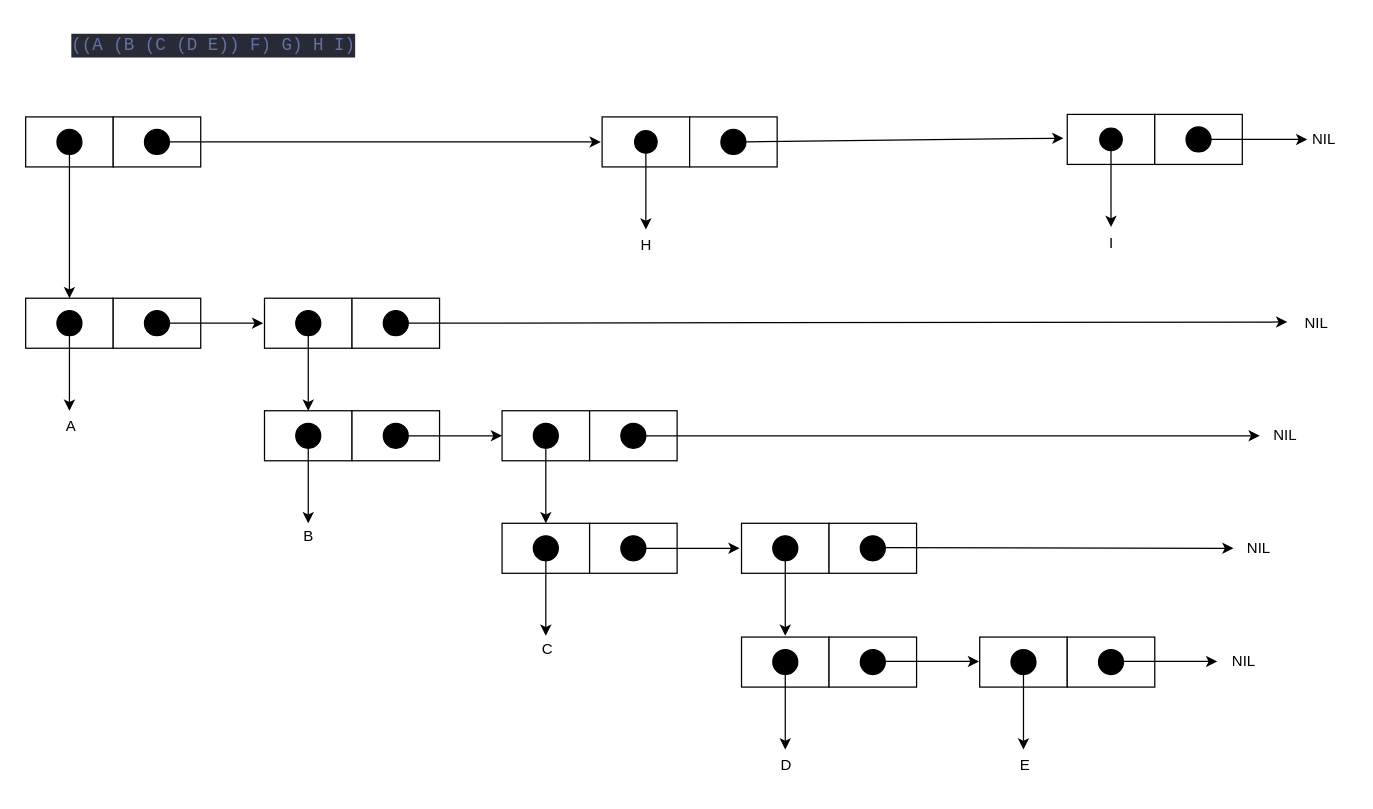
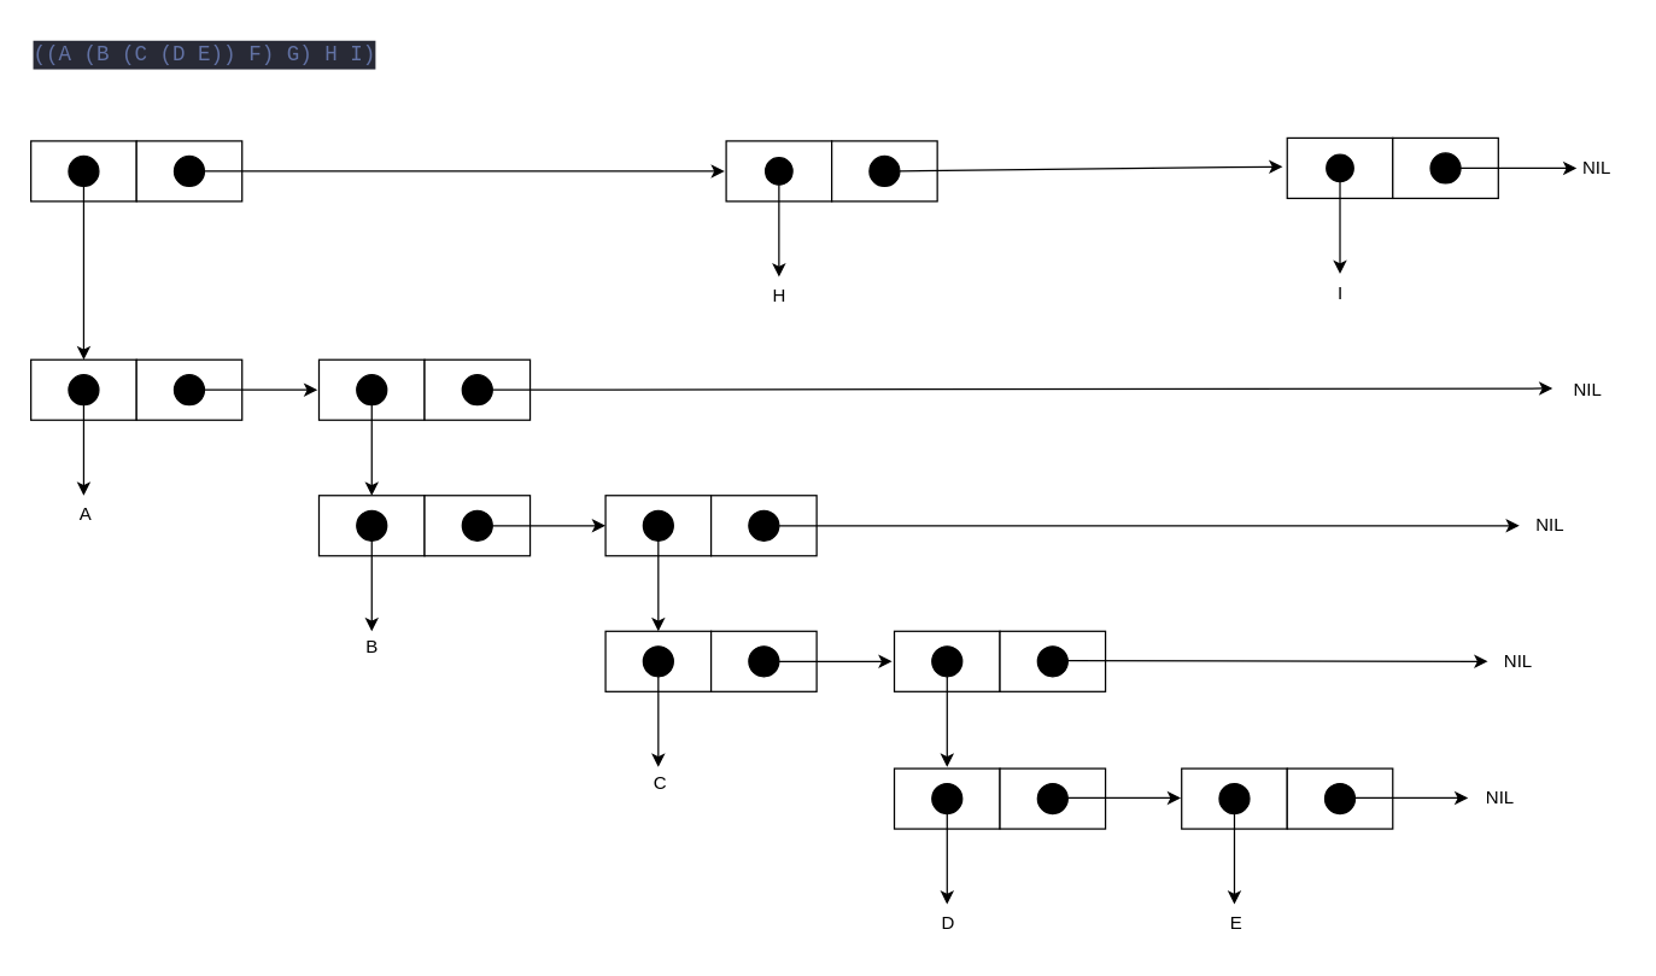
- <mxCell id="2" value="&lt;div style=&quot;color: #f8f8f2;background-color: #282a36;font-family: Consolas, 'Courier New', monospace;font-weight: normal;font-size: 14px;line-height: 19px;white-space: pre;&quot;&gt;&lt;div&gt;&lt;span style=&quot;color: #6272a4;&quot;&gt;((A (B (C (D E)) F) G) H I)&lt;/span&gt;&lt;/div&gt;&lt;/div&gt;" style="text;whiteSpace=wrap;html=1;" vertex="1" parent="1"><mxGeometry x="55" y="20" width="220" height="30" as="geometry" /></mxCell>
+ <mxCell id="2" value="&lt;div style=&quot;color: #f8f8f2;background-color: #282a36;font-family: Consolas, 'Courier New', monospace;font-weight: normal;font-size: 14px;line-height: 19px;white-space: pre;&quot;&gt;&lt;div&gt;&lt;span style=&quot;color: #6272a4;&quot;&gt;((A (B (C (D E)) F) G) H I)&lt;/span&gt;&lt;/div&gt;&lt;/div&gt;" style="text;whiteSpace=wrap;html=1;" vertex="1" parent="1"><mxGeometry x="20" y="20" width="220" height="30" as="geometry" /></mxCell>
